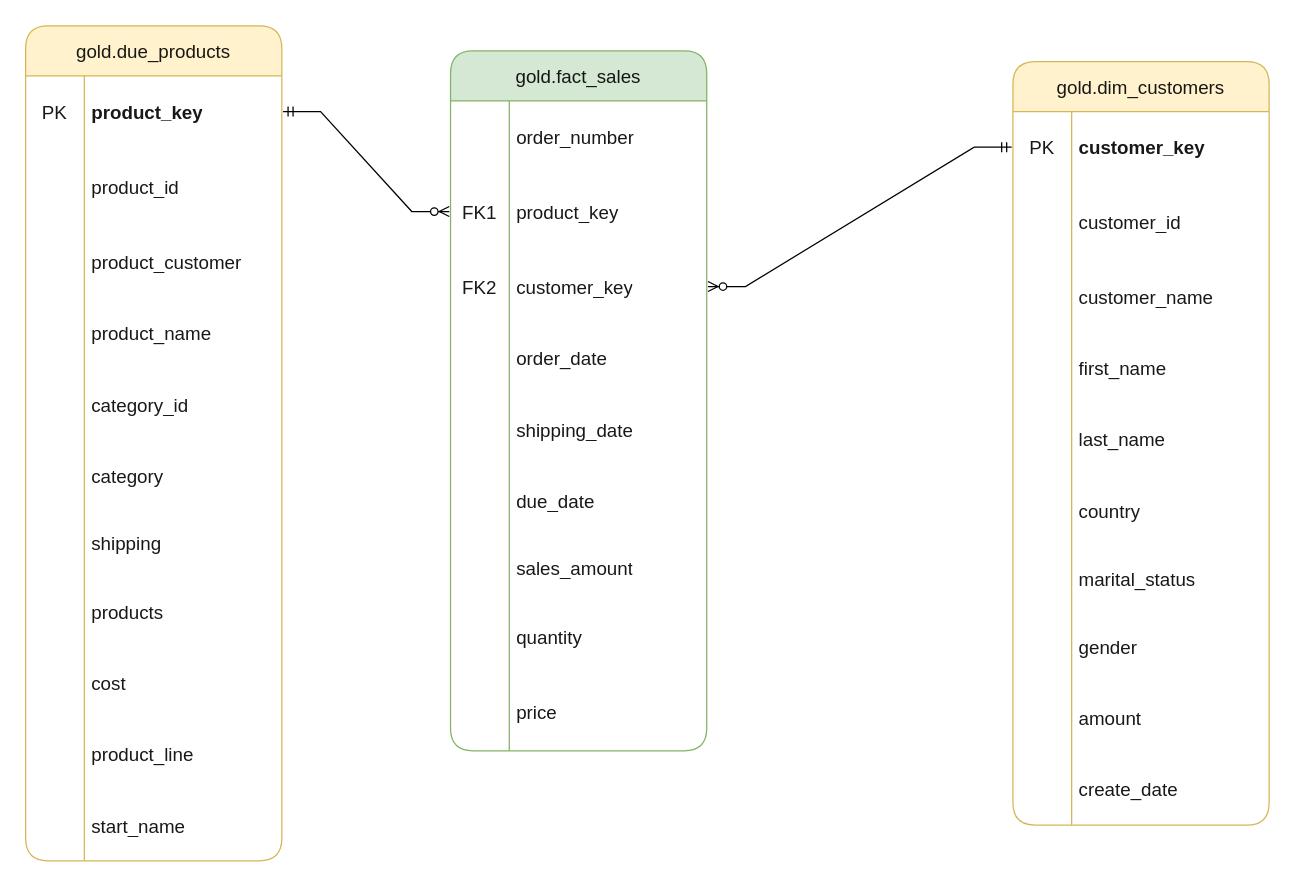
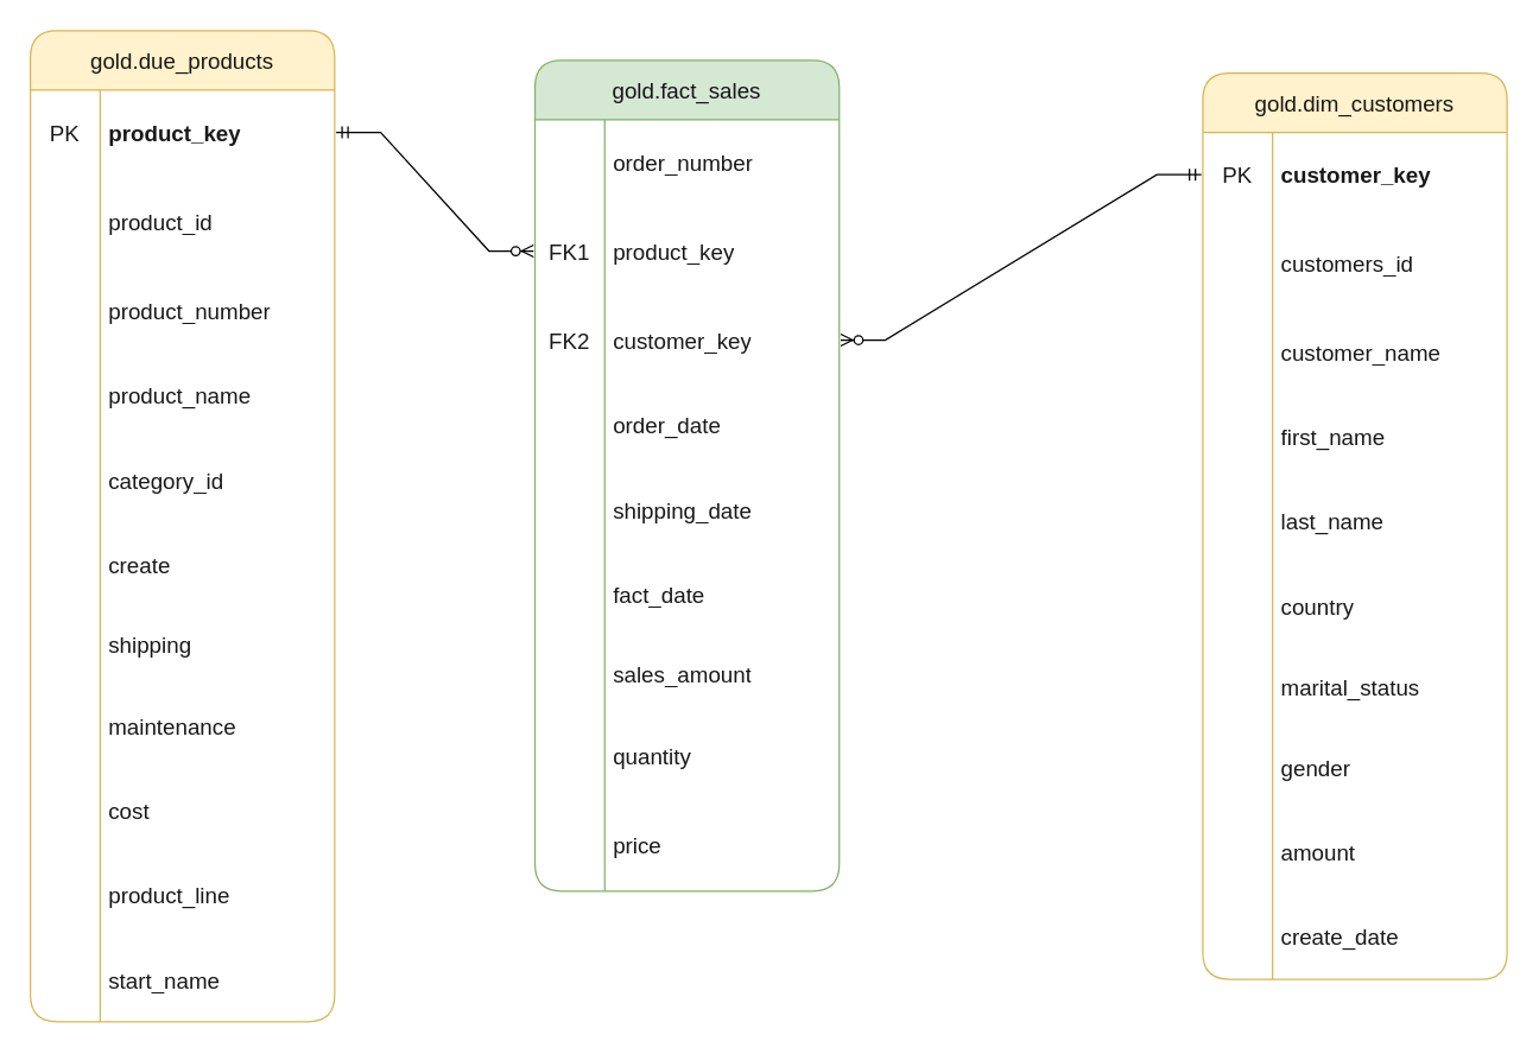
- <mxCell id="8" value="customer_id" style="shape=partialRectangle;html=1;whiteSpace=wrap;connectable=0;fillColor=none;top=0;left=0;bottom=0;right=0;align=left;spacingLeft=6;overflow=hidden;strokeColor=inherit;fontSize=15;spacing=0;spacingTop=0;strokeWidth=1;perimeterSpacing=1;spacingBottom=0;textOpacity=90;" vertex="1" parent="6"><mxGeometry x="47" width="158" height="63" as="geometry"><mxRectangle width="158" height="63" as="alternateBounds" /></mxGeometry></mxCell>
+ <mxCell id="8" value="customers_id" style="shape=partialRectangle;html=1;whiteSpace=wrap;connectable=0;fillColor=none;top=0;left=0;bottom=0;right=0;align=left;spacingLeft=6;overflow=hidden;strokeColor=inherit;fontSize=15;spacing=0;spacingTop=0;strokeWidth=1;perimeterSpacing=1;spacingBottom=0;textOpacity=90;" vertex="1" parent="6"><mxGeometry x="47" width="158" height="63" as="geometry"><mxRectangle width="158" height="63" as="alternateBounds" /></mxGeometry></mxCell>
- <mxCell id="42" value="product_customer" style="shape=partialRectangle;html=1;whiteSpace=wrap;connectable=0;fillColor=none;top=0;left=0;bottom=0;right=0;align=left;spacingLeft=6;overflow=hidden;strokeColor=inherit;fontSize=15;spacing=0;spacingTop=0;strokeWidth=1;perimeterSpacing=1;spacingBottom=0;textOpacity=90;" vertex="1" parent="40"><mxGeometry x="47" width="158" height="57" as="geometry"><mxRectangle width="158" height="57" as="alternateBounds" /></mxGeometry></mxCell>
+ <mxCell id="42" value="product_number" style="shape=partialRectangle;html=1;whiteSpace=wrap;connectable=0;fillColor=none;top=0;left=0;bottom=0;right=0;align=left;spacingLeft=6;overflow=hidden;strokeColor=inherit;fontSize=15;spacing=0;spacingTop=0;strokeWidth=1;perimeterSpacing=1;spacingBottom=0;textOpacity=90;" vertex="1" parent="40"><mxGeometry x="47" width="158" height="57" as="geometry"><mxRectangle width="158" height="57" as="alternateBounds" /></mxGeometry></mxCell>
- <mxCell id="51" value="category" style="shape=partialRectangle;html=1;whiteSpace=wrap;connectable=0;fillColor=none;top=0;left=0;bottom=0;right=0;align=left;spacingLeft=6;overflow=hidden;strokeColor=inherit;fontSize=15;spacing=0;spacingTop=0;strokeWidth=1;perimeterSpacing=1;spacingBottom=0;textOpacity=90;" vertex="1" parent="49"><mxGeometry x="47" width="158" height="57" as="geometry"><mxRectangle width="158" height="57" as="alternateBounds" /></mxGeometry></mxCell>
+ <mxCell id="51" value="create" style="shape=partialRectangle;html=1;whiteSpace=wrap;connectable=0;fillColor=none;top=0;left=0;bottom=0;right=0;align=left;spacingLeft=6;overflow=hidden;strokeColor=inherit;fontSize=15;spacing=0;spacingTop=0;strokeWidth=1;perimeterSpacing=1;spacingBottom=0;textOpacity=90;" vertex="1" parent="49"><mxGeometry x="47" width="158" height="57" as="geometry"><mxRectangle width="158" height="57" as="alternateBounds" /></mxGeometry></mxCell>
- <mxCell id="85" value="due_date" style="shape=partialRectangle;html=1;whiteSpace=wrap;connectable=0;fillColor=none;top=0;left=0;bottom=0;right=0;align=left;spacingLeft=6;overflow=hidden;strokeColor=inherit;fontSize=15;spacing=0;spacingTop=0;strokeWidth=1;perimeterSpacing=1;spacingBottom=0;textOpacity=90;" vertex="1" parent="83"><mxGeometry x="47" width="158" height="57" as="geometry"><mxRectangle width="158" height="57" as="alternateBounds" /></mxGeometry></mxCell>
+ <mxCell id="85" value="fact_date" style="shape=partialRectangle;html=1;whiteSpace=wrap;connectable=0;fillColor=none;top=0;left=0;bottom=0;right=0;align=left;spacingLeft=6;overflow=hidden;strokeColor=inherit;fontSize=15;spacing=0;spacingTop=0;strokeWidth=1;perimeterSpacing=1;spacingBottom=0;textOpacity=90;" vertex="1" parent="83"><mxGeometry x="47" width="158" height="57" as="geometry"><mxRectangle width="158" height="57" as="alternateBounds" /></mxGeometry></mxCell>
- <mxCell id="57" value="products" style="shape=partialRectangle;html=1;whiteSpace=wrap;connectable=0;fillColor=none;top=0;left=0;bottom=0;right=0;align=left;spacingLeft=6;overflow=hidden;strokeColor=inherit;fontSize=15;spacing=0;spacingTop=0;strokeWidth=1;perimeterSpacing=1;spacingBottom=0;textOpacity=90;" vertex="1" parent="55"><mxGeometry x="47" width="158" height="57" as="geometry"><mxRectangle width="158" height="57" as="alternateBounds" /></mxGeometry></mxCell>
+ <mxCell id="57" value="maintenance" style="shape=partialRectangle;html=1;whiteSpace=wrap;connectable=0;fillColor=none;top=0;left=0;bottom=0;right=0;align=left;spacingLeft=6;overflow=hidden;strokeColor=inherit;fontSize=15;spacing=0;spacingTop=0;strokeWidth=1;perimeterSpacing=1;spacingBottom=0;textOpacity=90;" vertex="1" parent="55"><mxGeometry x="47" width="158" height="57" as="geometry"><mxRectangle width="158" height="57" as="alternateBounds" /></mxGeometry></mxCell>
